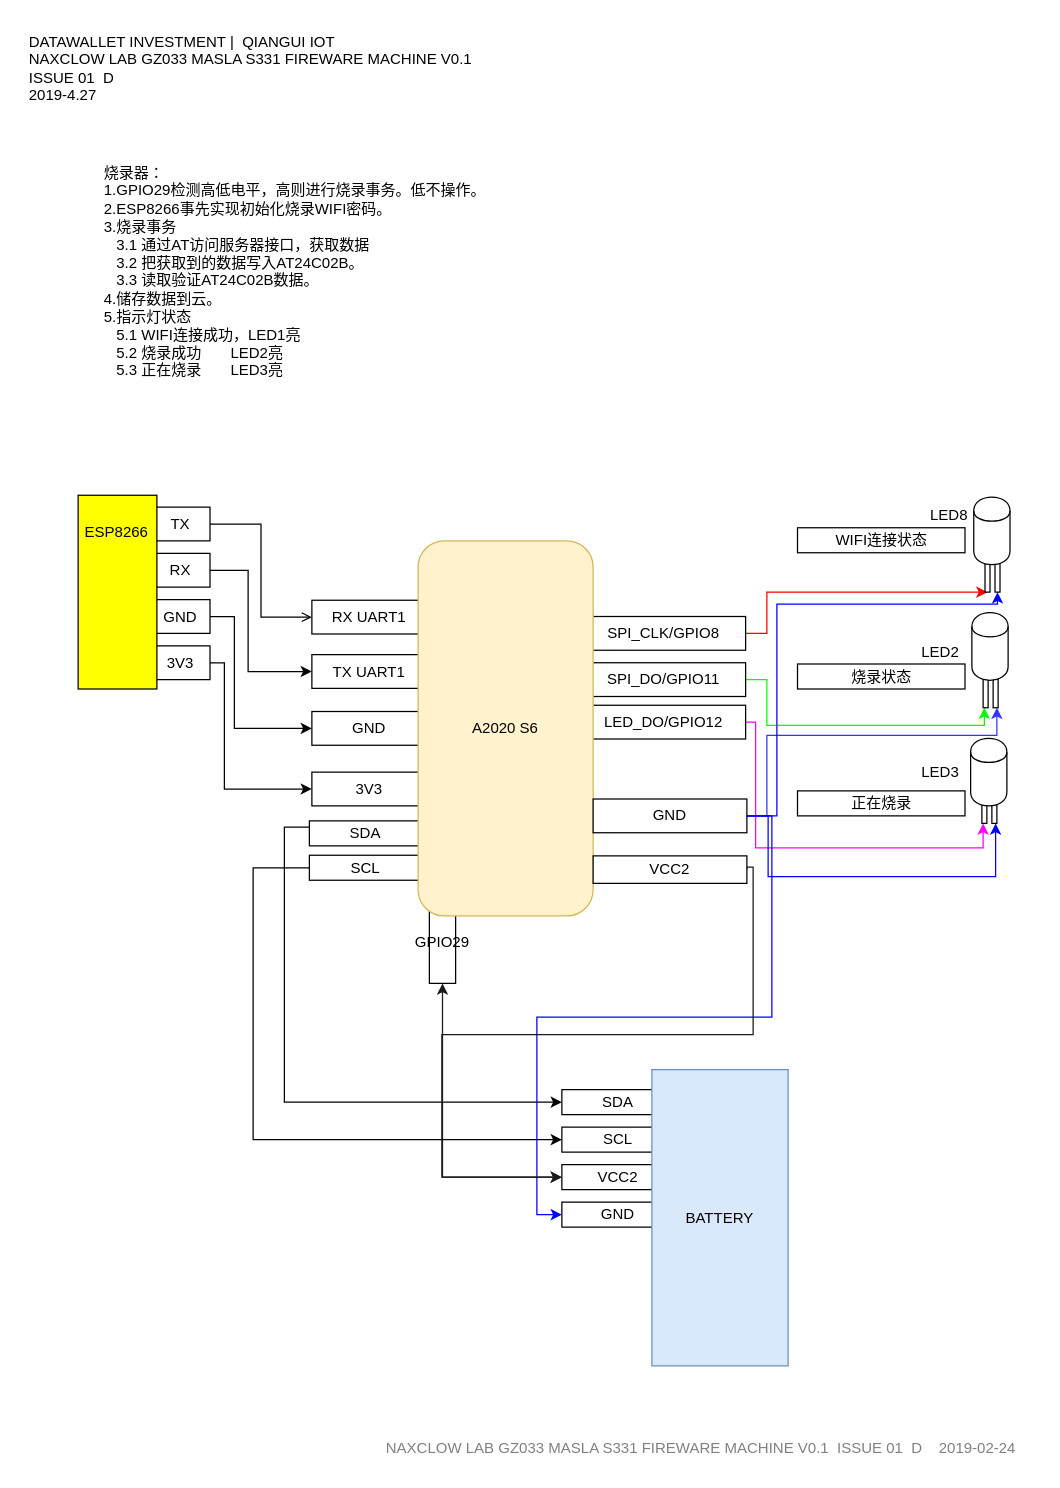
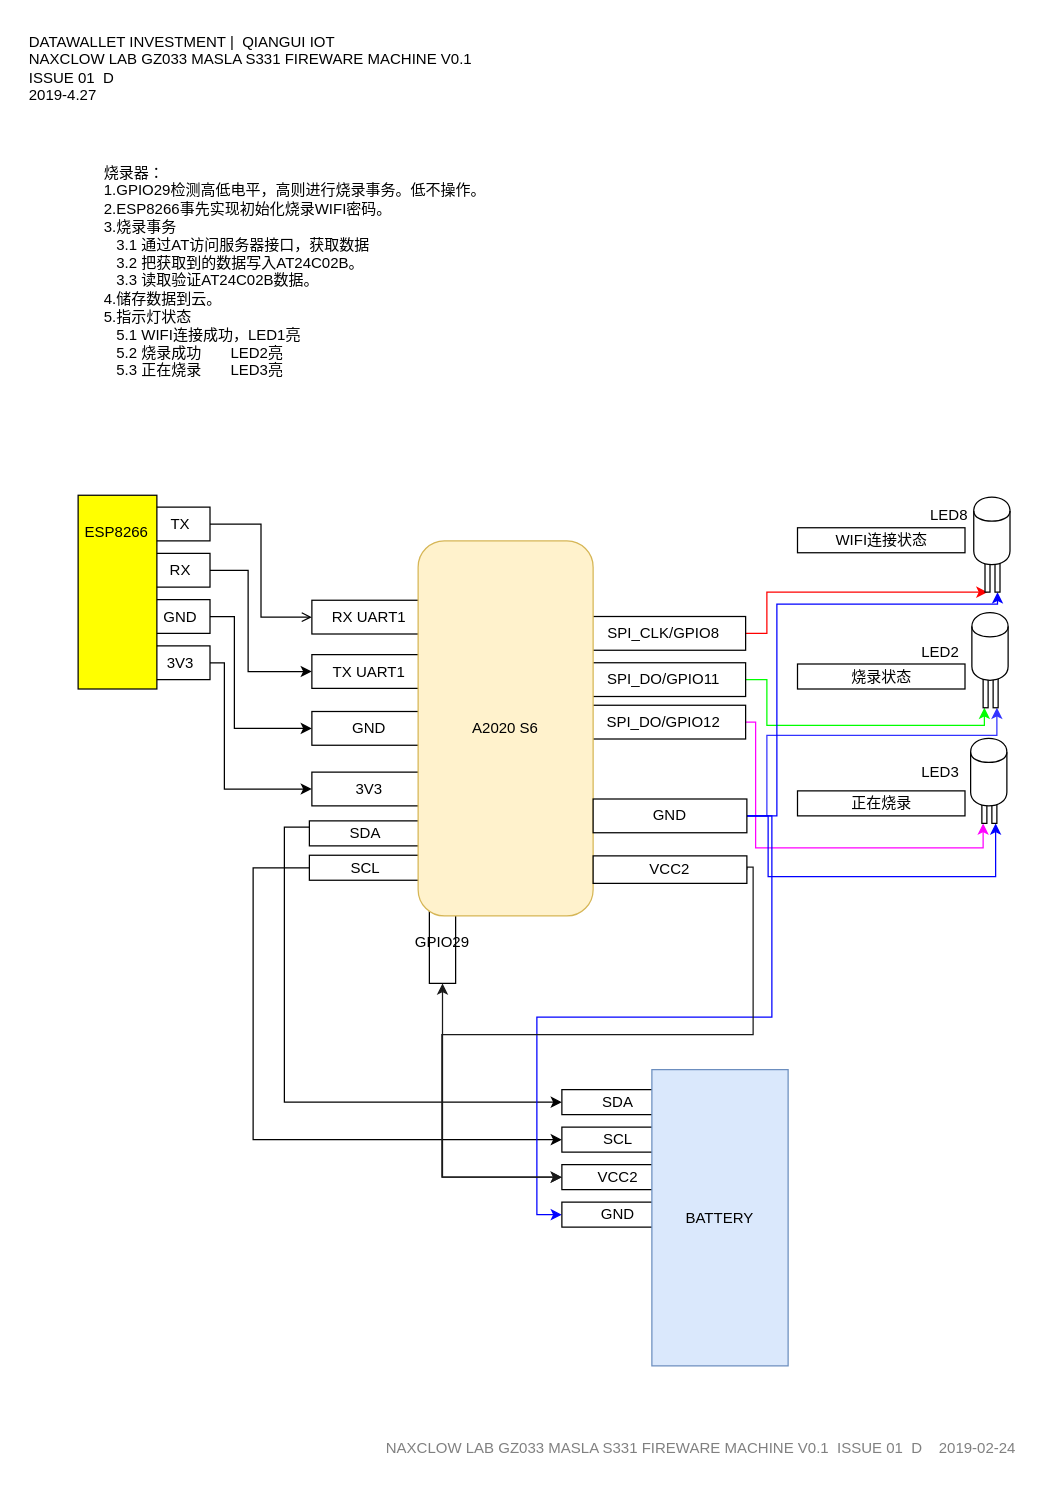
- <mxCell id="24" value="LED_DO/GPIO12" style="rounded=0;whiteSpace=wrap;html=1;" parent="1" vertex="1"><mxGeometry x="465" y="563.5" width="131" height="27" as="geometry" /></mxCell>
+ <mxCell id="24" value="SPI_DO/GPIO12" style="rounded=0;whiteSpace=wrap;html=1;" parent="1" vertex="1"><mxGeometry x="465" y="563.5" width="131" height="27" as="geometry" /></mxCell>
